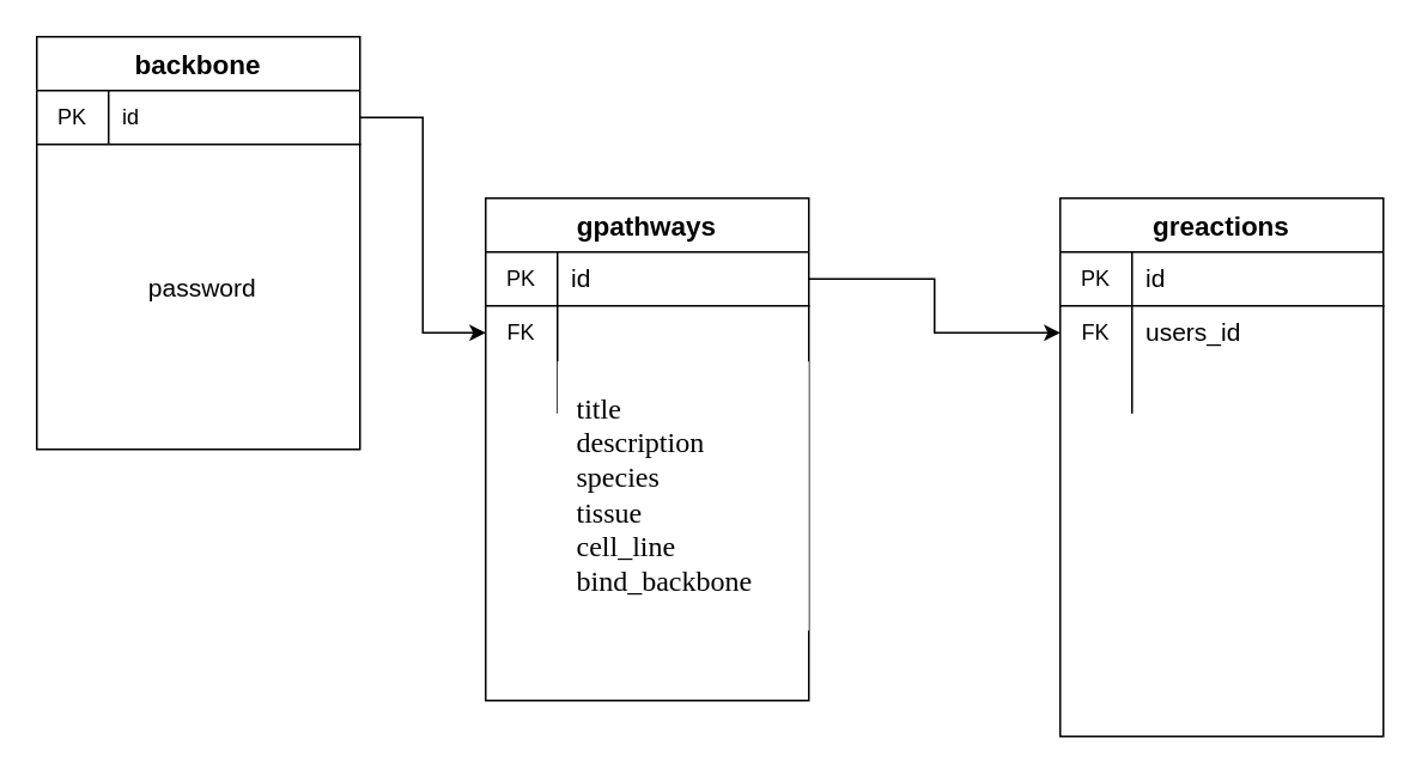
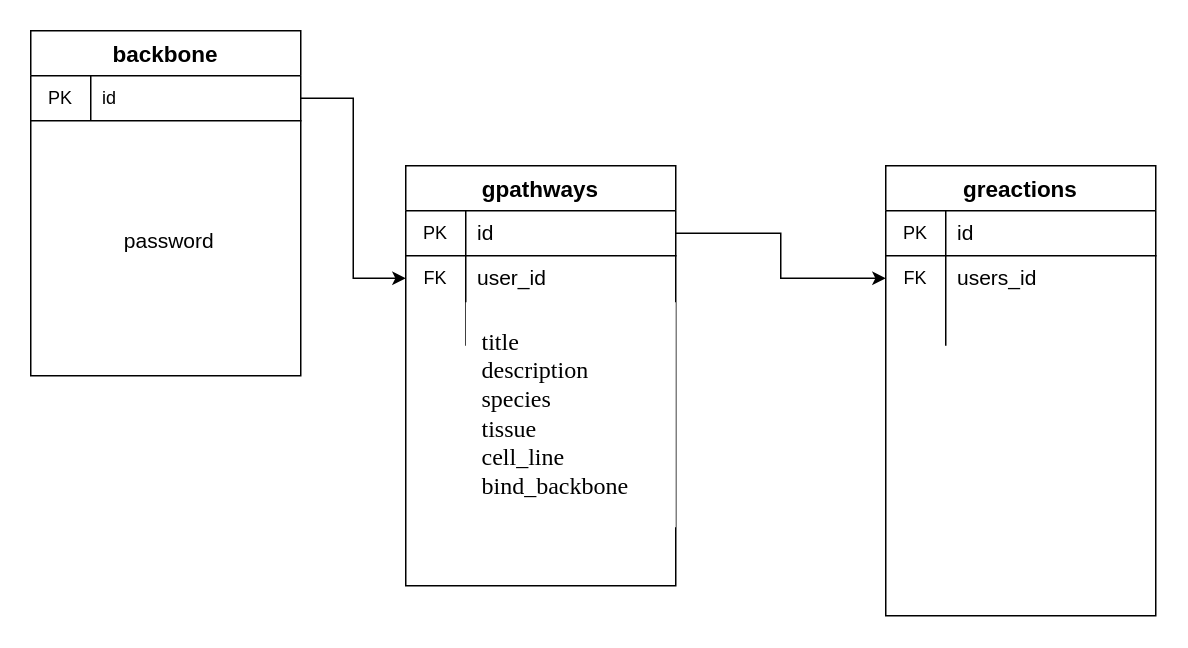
+ <mxCell id="8" value="user_id" style="shape=partialRectangle;html=1;whiteSpace=wrap;connectable=0;fillColor=none;top=0;left=0;bottom=0;right=0;align=left;spacingLeft=6;overflow=hidden;fontSize=14;" parent="6" vertex="1"><mxGeometry x="40" width="140" height="30" as="geometry" /></mxCell>
